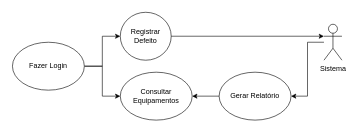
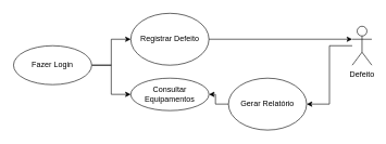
- <mxCell id="2" value="Registrar Defeito" style="ellipse;whiteSpace=wrap;html=1;" vertex="1" parent="1"><mxGeometry x="200" y="20" width="85" height="80" as="geometry" /></mxCell>
+ <mxCell id="2" value="Registrar Defeito" style="ellipse;whiteSpace=wrap;html=1;" vertex="1" parent="1"><mxGeometry x="200" y="20" width="120" height="80" as="geometry" /></mxCell>
- <mxCell id="6" value="Fazer Login" style="ellipse;whiteSpace=wrap;html=1;" vertex="1" parent="1"><mxGeometry x="20" y="70" width="120" height="80" as="geometry" /></mxCell>
+ <mxCell id="6" value="Fazer Login" style="ellipse;whiteSpace=wrap;html=1;" vertex="1" parent="1"><mxGeometry x="20" y="70" width="120" height="60" as="geometry" /></mxCell>
- <mxCell id="8" value="Sistema" style="shape=umlActor;verticalLabelPosition=bottom;verticalAlign=top;html=1;outlineConnect=0;" vertex="1" parent="1"><mxGeometry x="540" y="40" width="30" height="60" as="geometry" /></mxCell>
+ <mxCell id="8" value="Defeito" style="shape=umlActor;verticalLabelPosition=bottom;verticalAlign=top;html=1;outlineConnect=0;" vertex="1" parent="1"><mxGeometry x="540" y="40" width="30" height="60" as="geometry" /></mxCell>
- <mxCell id="3" value="Consultar Equipamentos" style="ellipse;whiteSpace=wrap;html=1;" vertex="1" parent="1"><mxGeometry x="200" y="120" width="120" height="80" as="geometry" /></mxCell>
+ <mxCell id="3" value="Consultar Equipamentos" style="ellipse;whiteSpace=wrap;html=1;" vertex="1" parent="1"><mxGeometry x="200" y="120" width="120" height="50" as="geometry" /></mxCell>
- <mxCell id="11" value="Gerar Relatório" style="ellipse;whiteSpace=wrap;html=1;" vertex="1" parent="1"><mxGeometry x="365" y="120" width="120" height="80" as="geometry" /></mxCell>
+ <mxCell id="11" value="Gerar Relatório" style="ellipse;whiteSpace=wrap;html=1;" vertex="1" parent="1"><mxGeometry x="350" y="120" width="120" height="80" as="geometry" /></mxCell>
